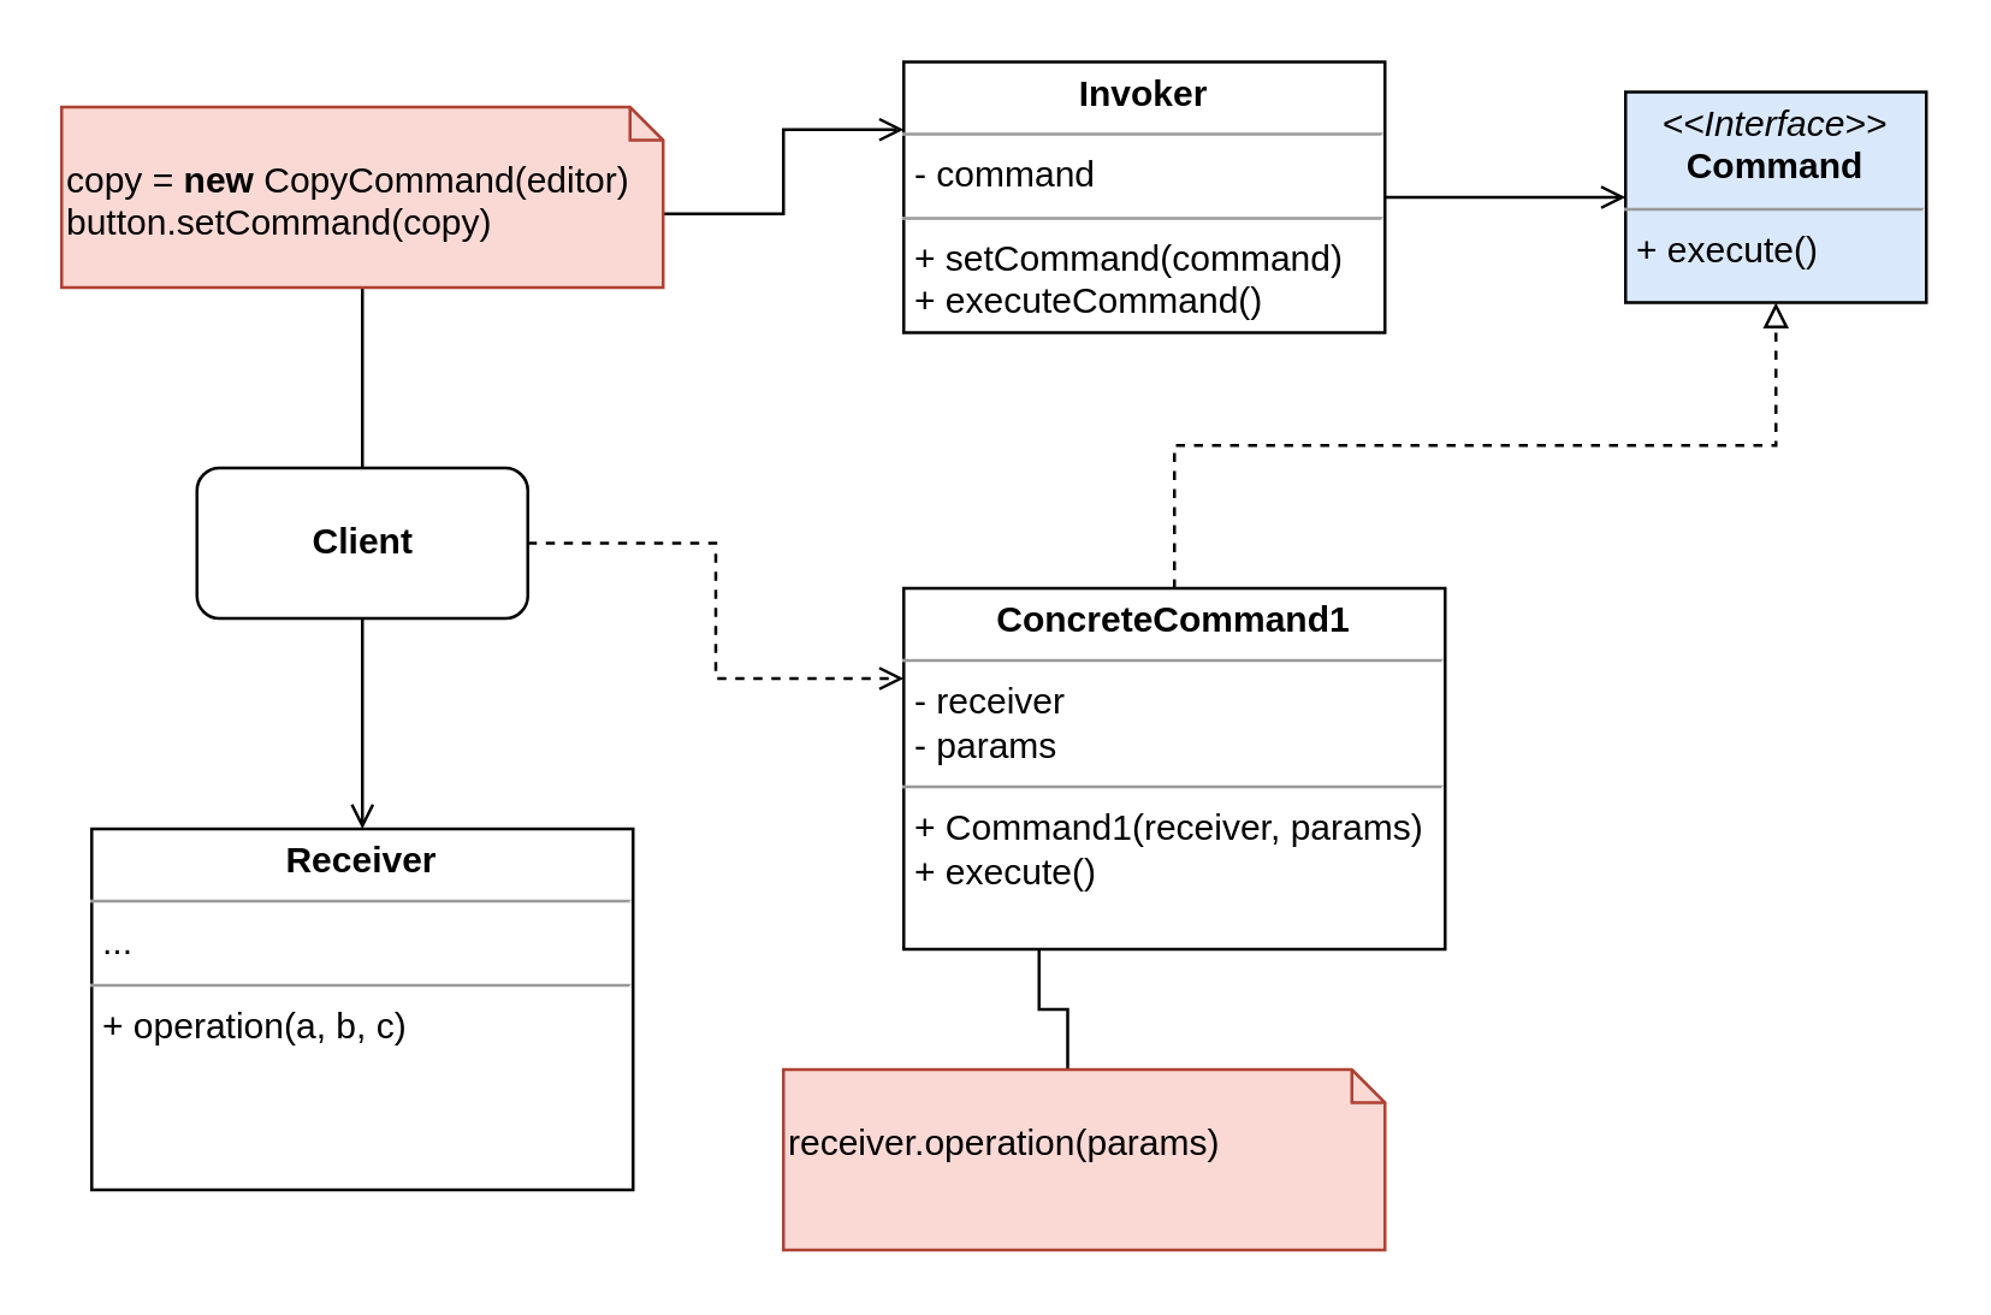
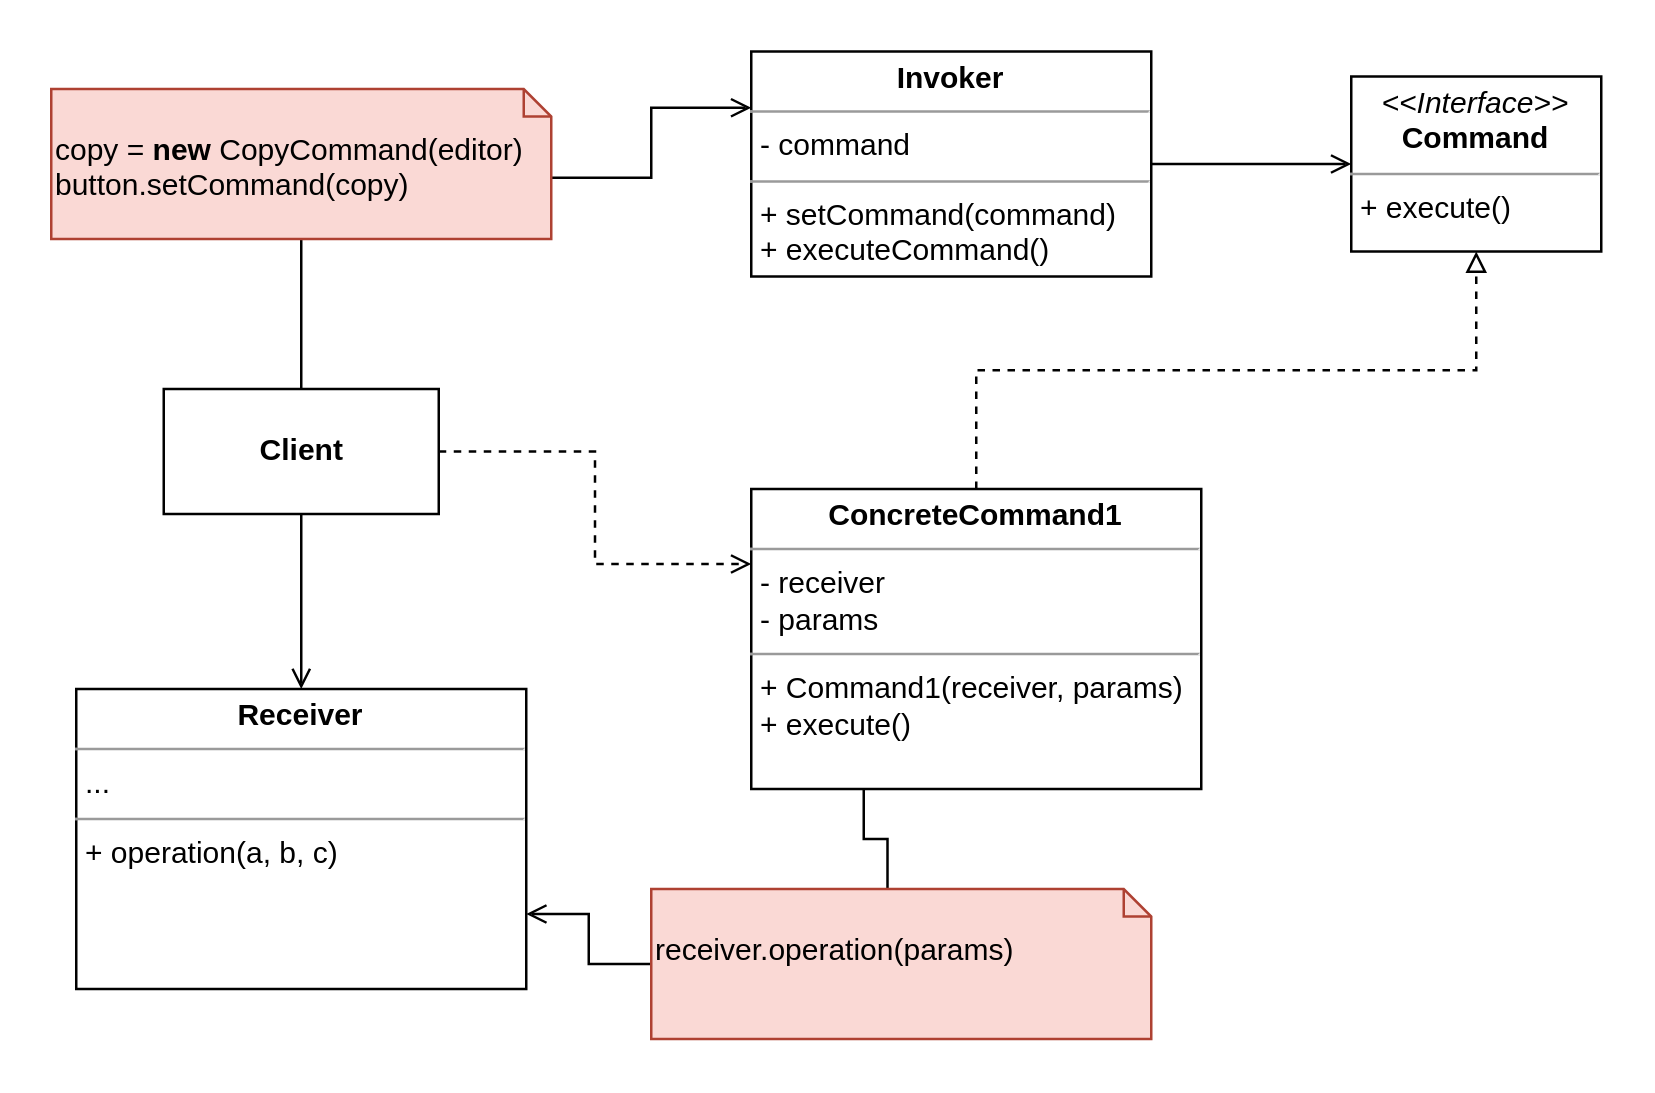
- <mxCell id="4" value="&lt;p style=&quot;margin:0px;margin-top:4px;text-align:center;&quot;&gt;&lt;i&gt;&amp;lt;&amp;lt;Interface&amp;gt;&amp;gt;&lt;/i&gt;&lt;br&gt;&lt;b&gt;Command&lt;/b&gt;&lt;/p&gt;&lt;hr size=&quot;1&quot;&gt;&lt;p style=&quot;margin:0px;margin-left:4px;&quot;&gt;&lt;span style=&quot;background-color: initial;&quot;&gt;+ execute()&lt;/span&gt;&lt;/p&gt;" style="verticalAlign=top;align=left;overflow=fill;fontSize=12;fontFamily=Helvetica;html=1;fillColor=#dae8fc;" vertex="1" parent="1"><mxGeometry x="540" y="30" width="100" height="70" as="geometry" /></mxCell>
+ <mxCell id="4" value="&lt;p style=&quot;margin:0px;margin-top:4px;text-align:center;&quot;&gt;&lt;i&gt;&amp;lt;&amp;lt;Interface&amp;gt;&amp;gt;&lt;/i&gt;&lt;br&gt;&lt;b&gt;Command&lt;/b&gt;&lt;/p&gt;&lt;hr size=&quot;1&quot;&gt;&lt;p style=&quot;margin:0px;margin-left:4px;&quot;&gt;&lt;span style=&quot;background-color: initial;&quot;&gt;+ execute()&lt;/span&gt;&lt;/p&gt;" style="verticalAlign=top;align=left;overflow=fill;fontSize=12;fontFamily=Helvetica;html=1;" vertex="1" parent="1"><mxGeometry x="540" y="30" width="100" height="70" as="geometry" /></mxCell>
- <mxCell id="11" value="&lt;b&gt;Client&lt;/b&gt;" style="html=1;rounded=1;" vertex="1" parent="1"><mxGeometry x="65" y="155" width="110" height="50" as="geometry" /></mxCell>
+ <mxCell id="11" value="&lt;b&gt;Client&lt;/b&gt;" style="html=1;" vertex="1" parent="1"><mxGeometry x="65" y="155" width="110" height="50" as="geometry" /></mxCell>
+ <mxCell id="15" style="edgeStyle=orthogonalEdgeStyle;rounded=0;orthogonalLoop=1;jettySize=auto;html=1;exitX=0;exitY=0.5;exitDx=0;exitDy=0;exitPerimeter=0;entryX=1;entryY=0.75;entryDx=0;entryDy=0;endArrow=open;endFill=0;" edge="1" parent="1" source="16" target="8"><mxGeometry relative="1" as="geometry" /></mxCell>
